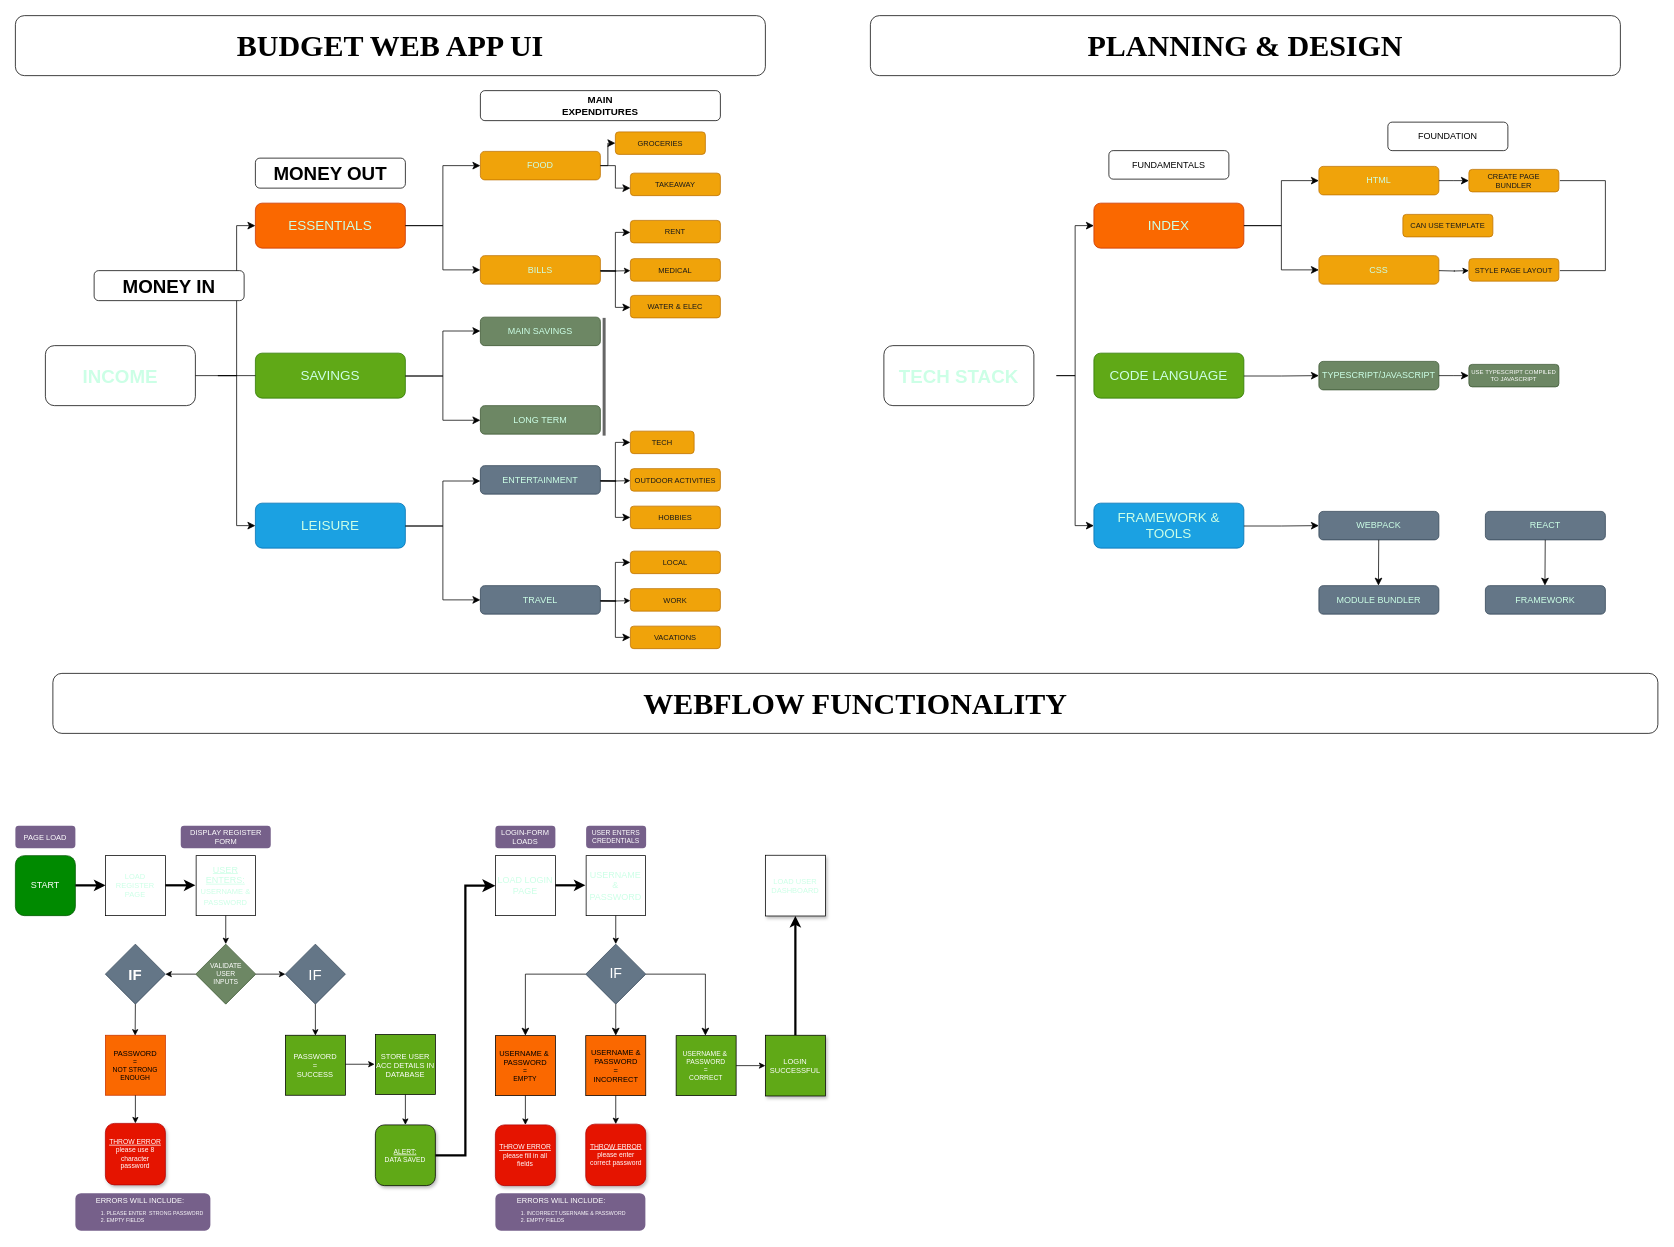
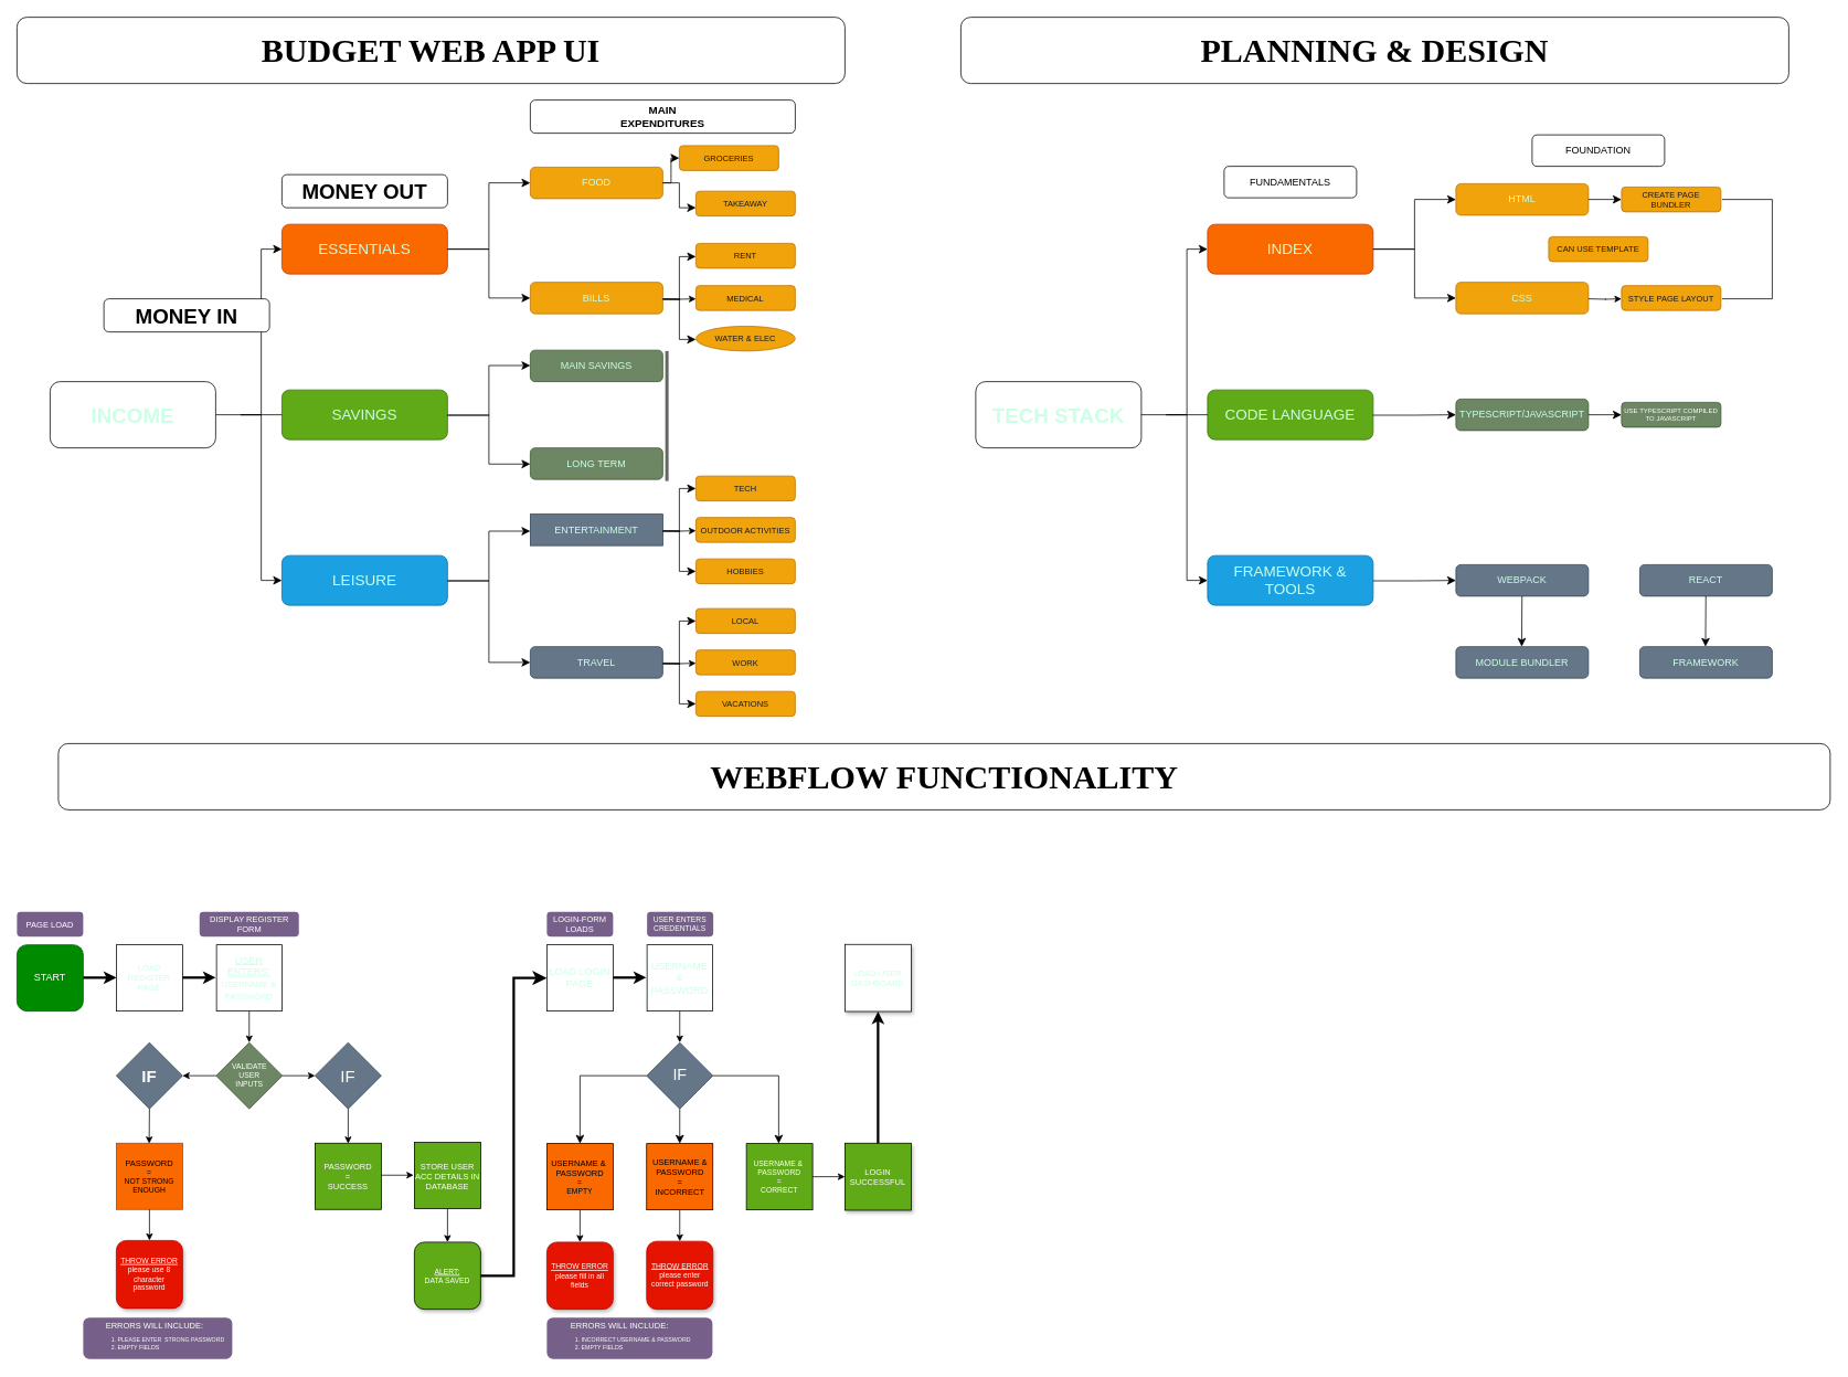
- <mxCell id="33" value="WATER &amp;amp; ELEC" style="rounded=1;whiteSpace=wrap;html=1;fillColor=#f0a30a;strokeColor=#BD7000;fontColor=#1A1A1A;fontSize=10;" vertex="1" parent="3"><mxGeometry x="780" y="273" width="120" height="30" as="geometry" /></mxCell>
+ <mxCell id="33" value="WATER &amp;amp; ELEC" style="ellipse;whiteSpace=wrap;html=1;fillColor=#f0a30a;strokeColor=#BD7000;fontColor=#1A1A1A;fontSize=10;" vertex="1" parent="3"><mxGeometry x="780" y="273" width="120" height="30" as="geometry" /></mxCell>
+ <mxCell id="54" value="" style="endArrow=none;html=1;rounded=0;exitX=1;exitY=0.5;exitDx=0;exitDy=0;entryX=0;entryY=0.5;entryDx=0;entryDy=0;align=center;verticalAlign=middle;" edge="1" parent="1" source="50" target="51"><mxGeometry width="50" height="50" relative="1" as="geometry"><mxPoint x="1738" y="600" as="sourcePoint" /><mxPoint x="1788" y="550" as="targetPoint" /></mxGeometry></mxCell>
- <mxCell id="28" value="TECH" style="rounded=1;whiteSpace=wrap;html=1;fillColor=#f0a30a;strokeColor=#BD7000;fontColor=#1A1A1A;fontSize=10;" vertex="1" parent="3"><mxGeometry x="780" y="454" width="85" height="30" as="geometry" /></mxCell>
+ <mxCell id="28" value="TECH" style="rounded=1;whiteSpace=wrap;html=1;fillColor=#f0a30a;strokeColor=#BD7000;fontColor=#1A1A1A;fontSize=10;" vertex="1" parent="3"><mxGeometry x="780" y="454" width="120" height="30" as="geometry" /></mxCell>
- <mxCell id="15" value="ENTERTAINMENT" style="rounded=1;whiteSpace=wrap;html=1;fillColor=#647687;fontColor=#CCFFE6;strokeColor=#314354;" vertex="1" parent="3"><mxGeometry x="580" y="500" width="160" height="38" as="geometry" /></mxCell>
+ <mxCell id="15" value="ENTERTAINMENT" style="whiteSpace=wrap;html=1;fillColor=#647687;fontColor=#CCFFE6;strokeColor=#314354;rounded=0;" vertex="1" parent="3"><mxGeometry x="580" y="500" width="160" height="38" as="geometry" /></mxCell>
